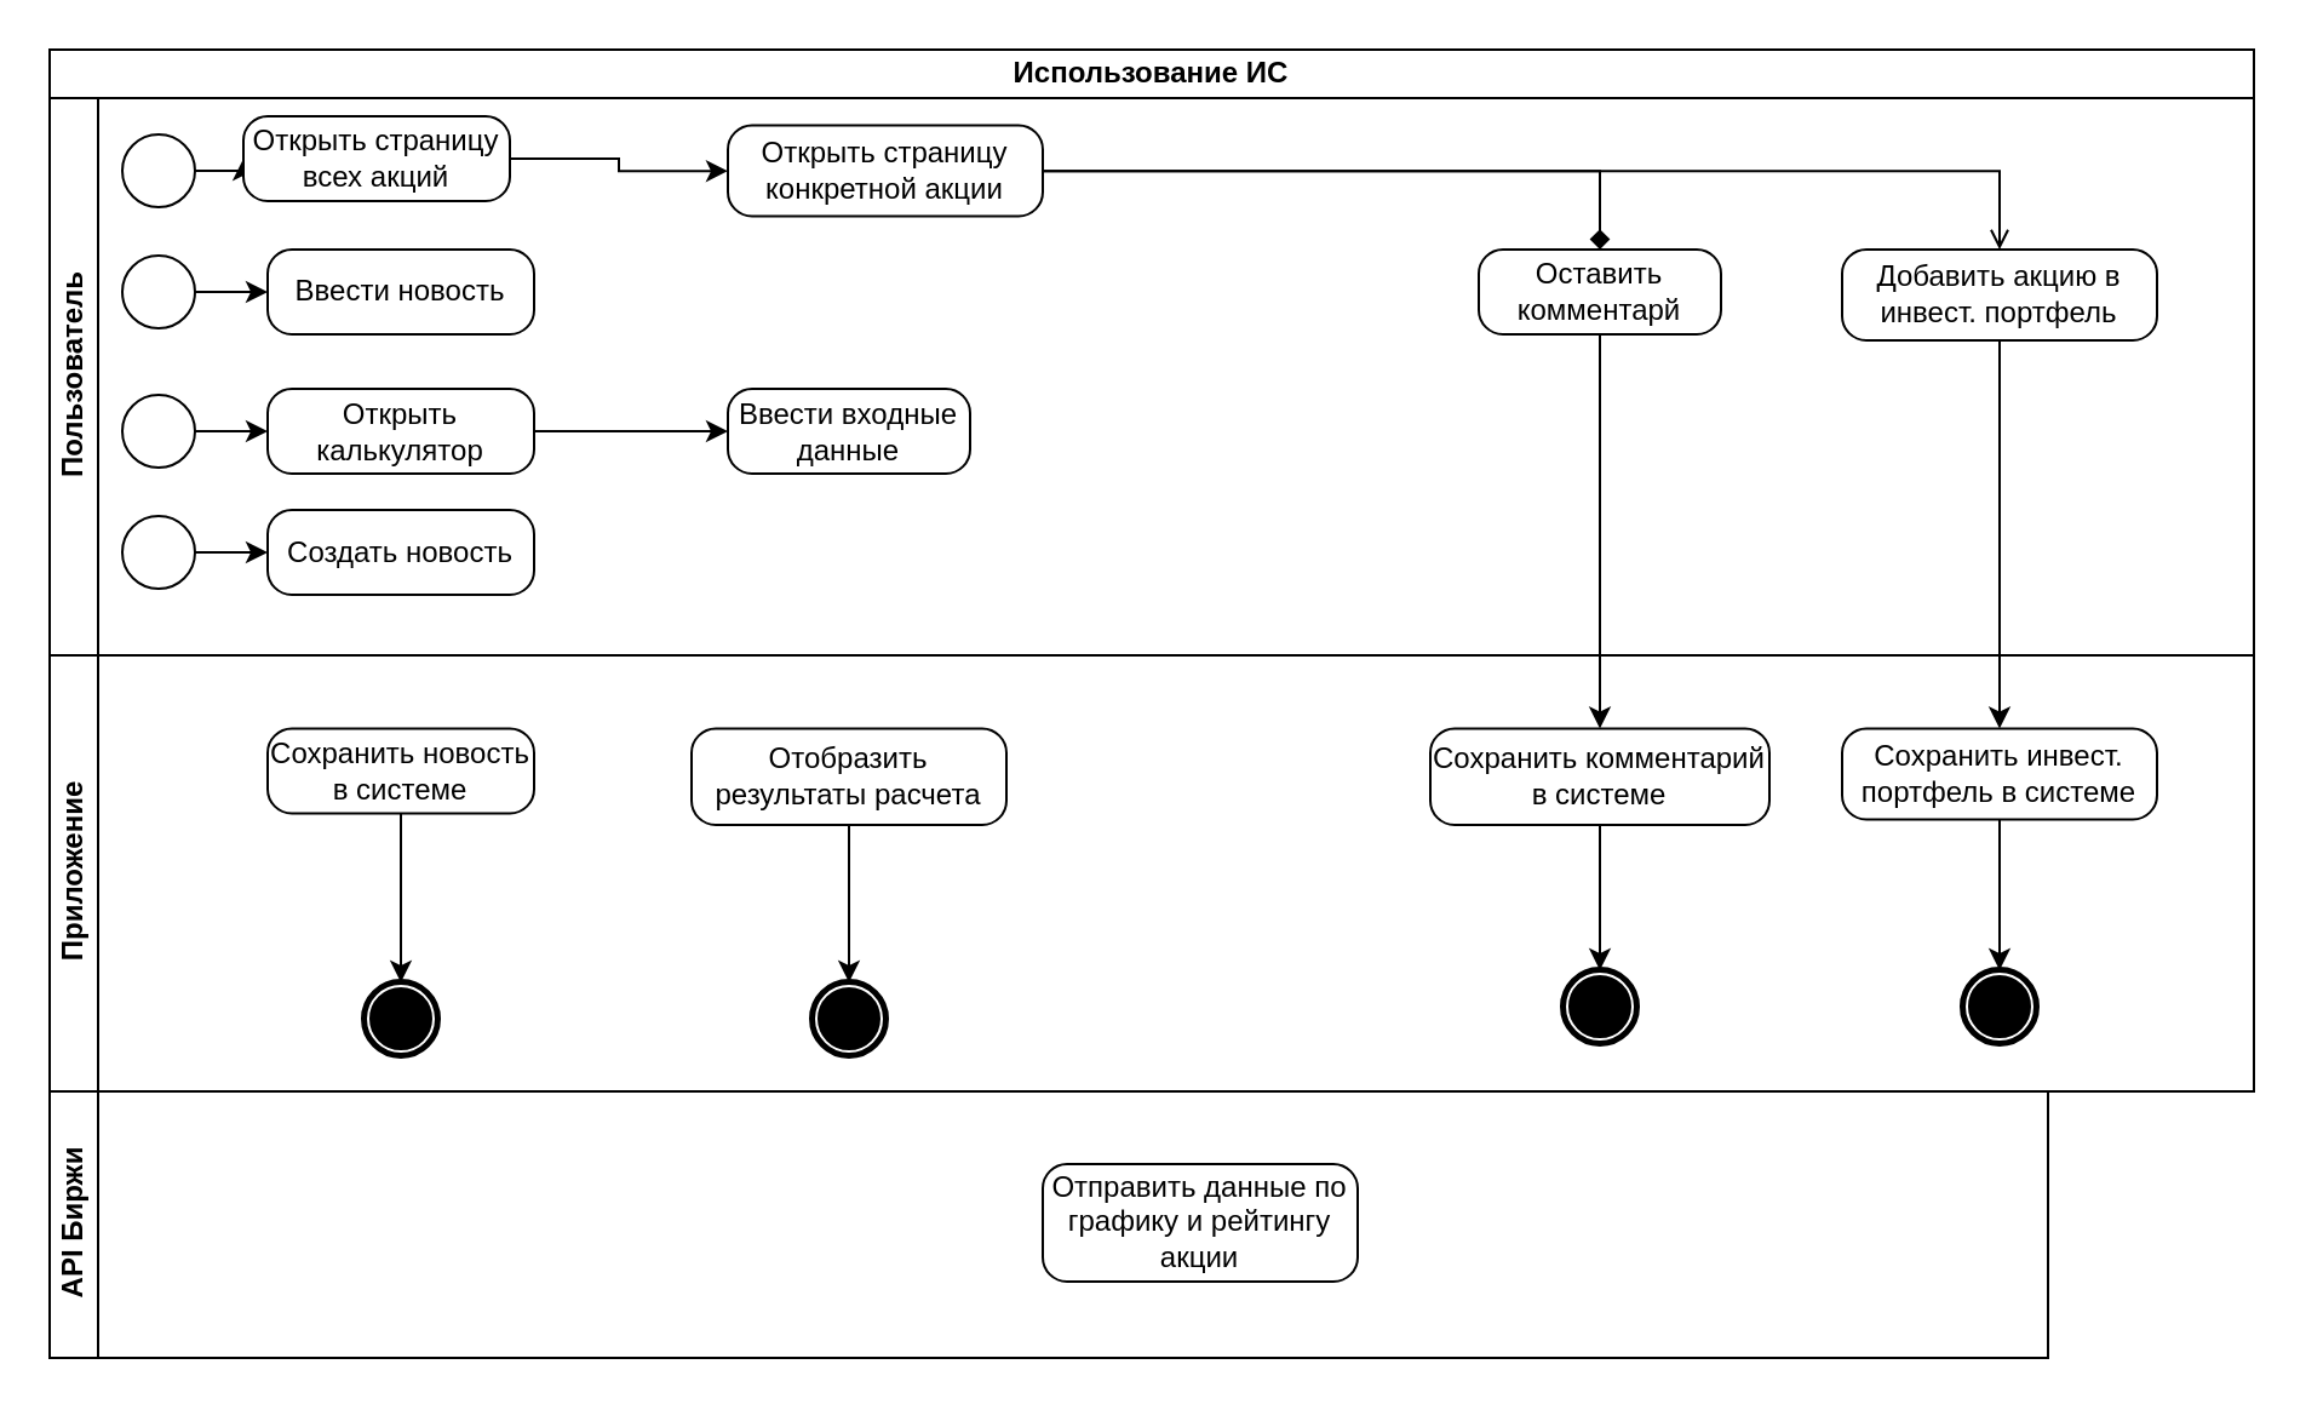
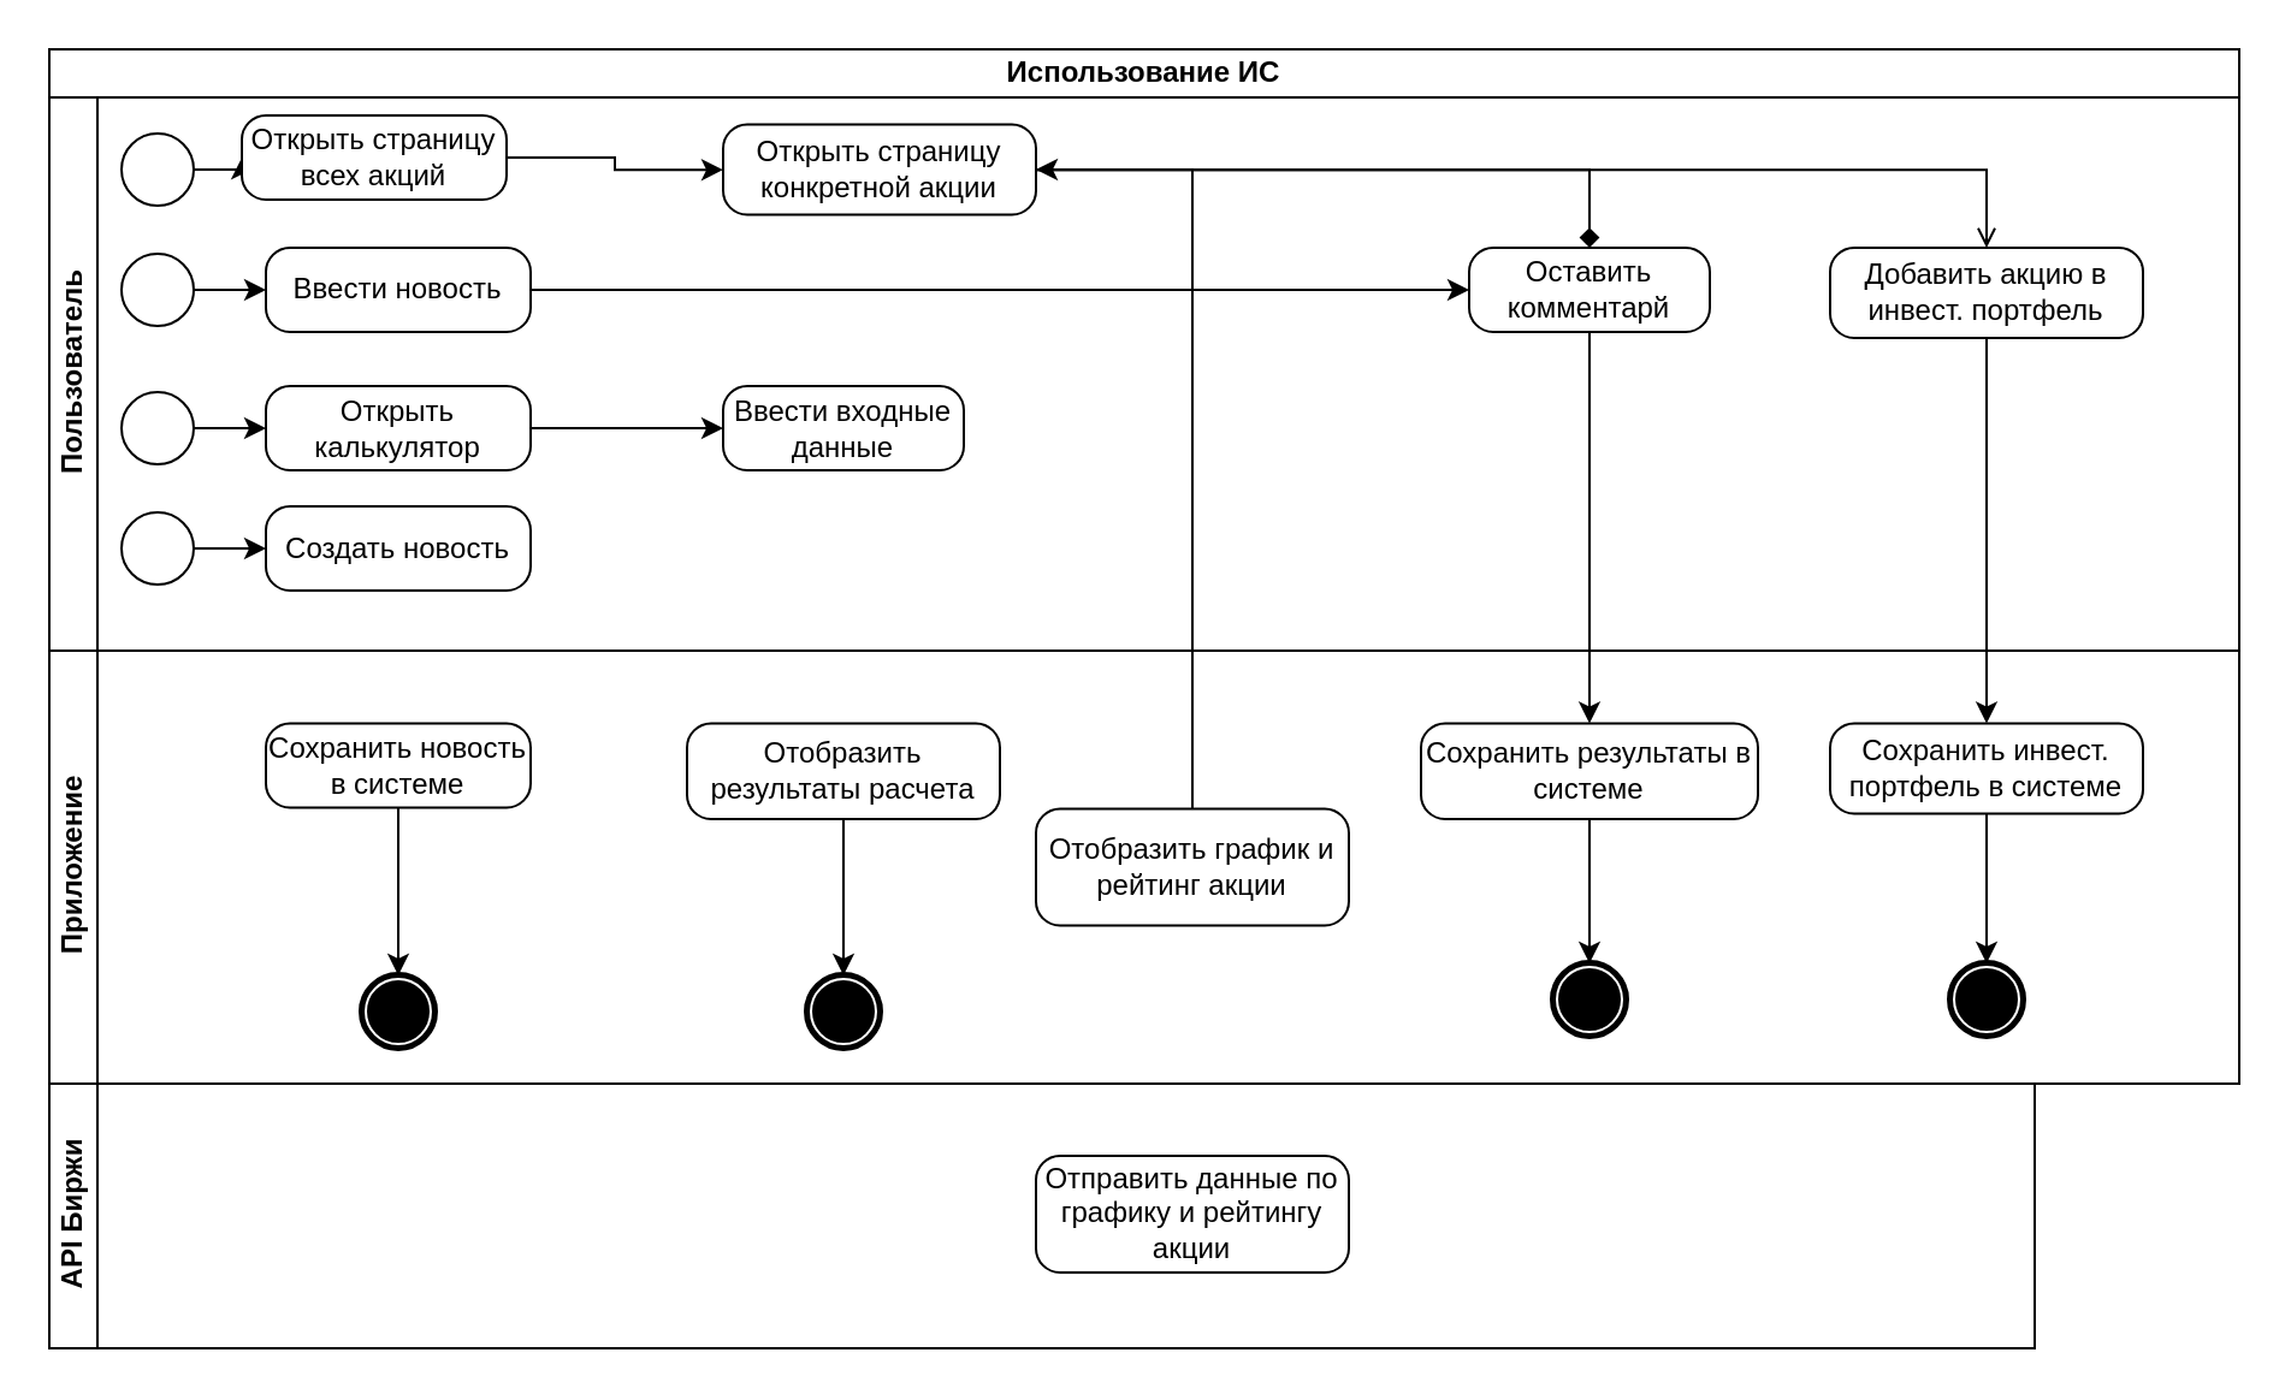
+ <mxCell id="9" style="edgeStyle=orthogonalEdgeStyle;rounded=0;orthogonalLoop=1;jettySize=auto;html=1;" edge="1" parent="3" source="10" target="20"><mxGeometry relative="1" as="geometry" /></mxCell>
+ <mxCell id="42" style="edgeStyle=orthogonalEdgeStyle;rounded=0;orthogonalLoop=1;jettySize=auto;html=1;entryX=1;entryY=0.5;entryDx=0;entryDy=0;entryPerimeter=0;" edge="1" parent="2" source="32" target="18"><mxGeometry relative="1" as="geometry" /></mxCell>
- <mxCell id="31" value="Сохранить комментарий в системе" style="points=[[0.25,0,0],[0.5,0,0],[0.75,0,0],[1,0.25,0],[1,0.5,0],[1,0.75,0],[0.75,1,0],[0.5,1,0],[0.25,1,0],[0,0.75,0],[0,0.5,0],[0,0.25,0]];shape=mxgraph.bpmn.task;whiteSpace=wrap;rectStyle=rounded;size=10;html=1;container=1;expand=0;collapsible=0;taskMarker=abstract;" vertex="1" parent="25"><mxGeometry x="570" y="30.25" width="140" height="39.75" as="geometry" /></mxCell>
+ <mxCell id="31" value="Сохранить результаты в системе" style="points=[[0.25,0,0],[0.5,0,0],[0.75,0,0],[1,0.25,0],[1,0.5,0],[1,0.75,0],[0.75,1,0],[0.5,1,0],[0.25,1,0],[0,0.75,0],[0,0.5,0],[0,0.25,0]];shape=mxgraph.bpmn.task;whiteSpace=wrap;rectStyle=rounded;size=10;html=1;container=1;expand=0;collapsible=0;taskMarker=abstract;" vertex="1" parent="25"><mxGeometry x="570" y="30.25" width="140" height="39.75" as="geometry" /></mxCell>
+ <mxCell id="32" value="Отобразить график и рейтинг акции" style="points=[[0.25,0,0],[0.5,0,0],[0.75,0,0],[1,0.25,0],[1,0.5,0],[1,0.75,0],[0.75,1,0],[0.5,1,0],[0.25,1,0],[0,0.75,0],[0,0.5,0],[0,0.25,0]];shape=mxgraph.bpmn.task;whiteSpace=wrap;rectStyle=rounded;size=10;html=1;container=1;expand=0;collapsible=0;taskMarker=abstract;" vertex="1" parent="25"><mxGeometry x="410" y="65.75" width="130" height="48.5" as="geometry" /></mxCell>
